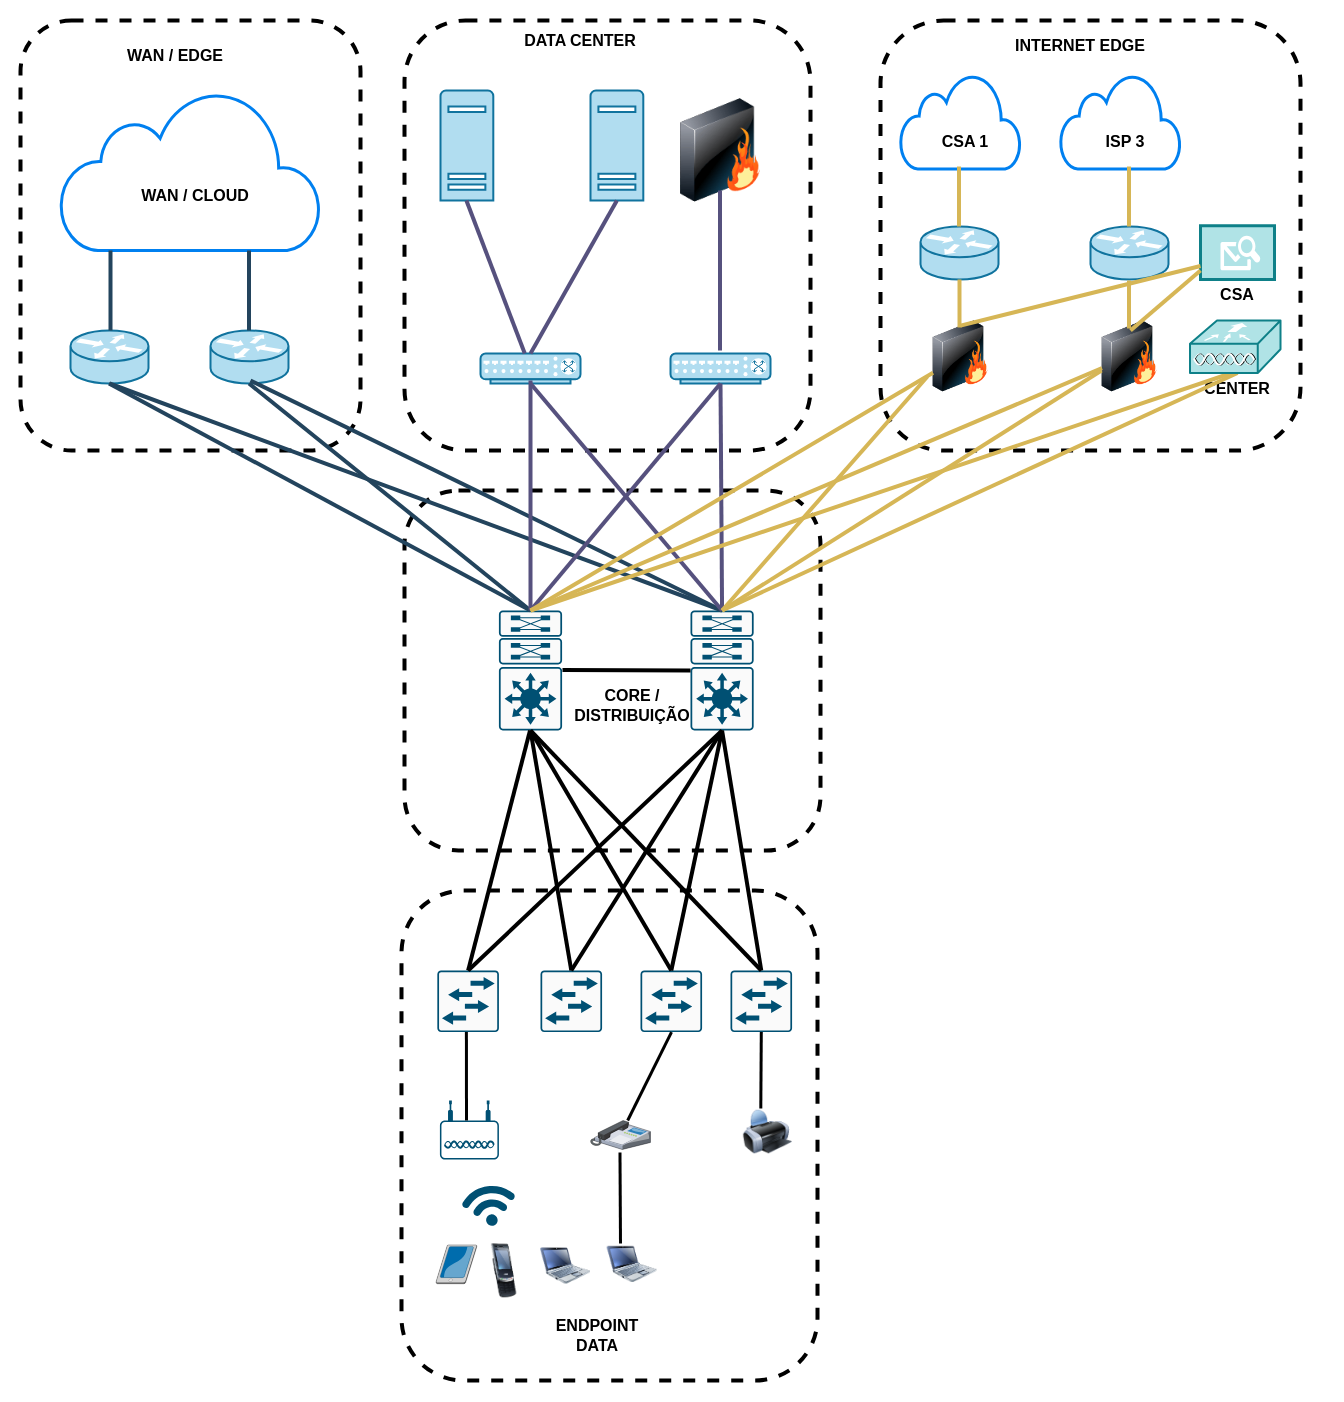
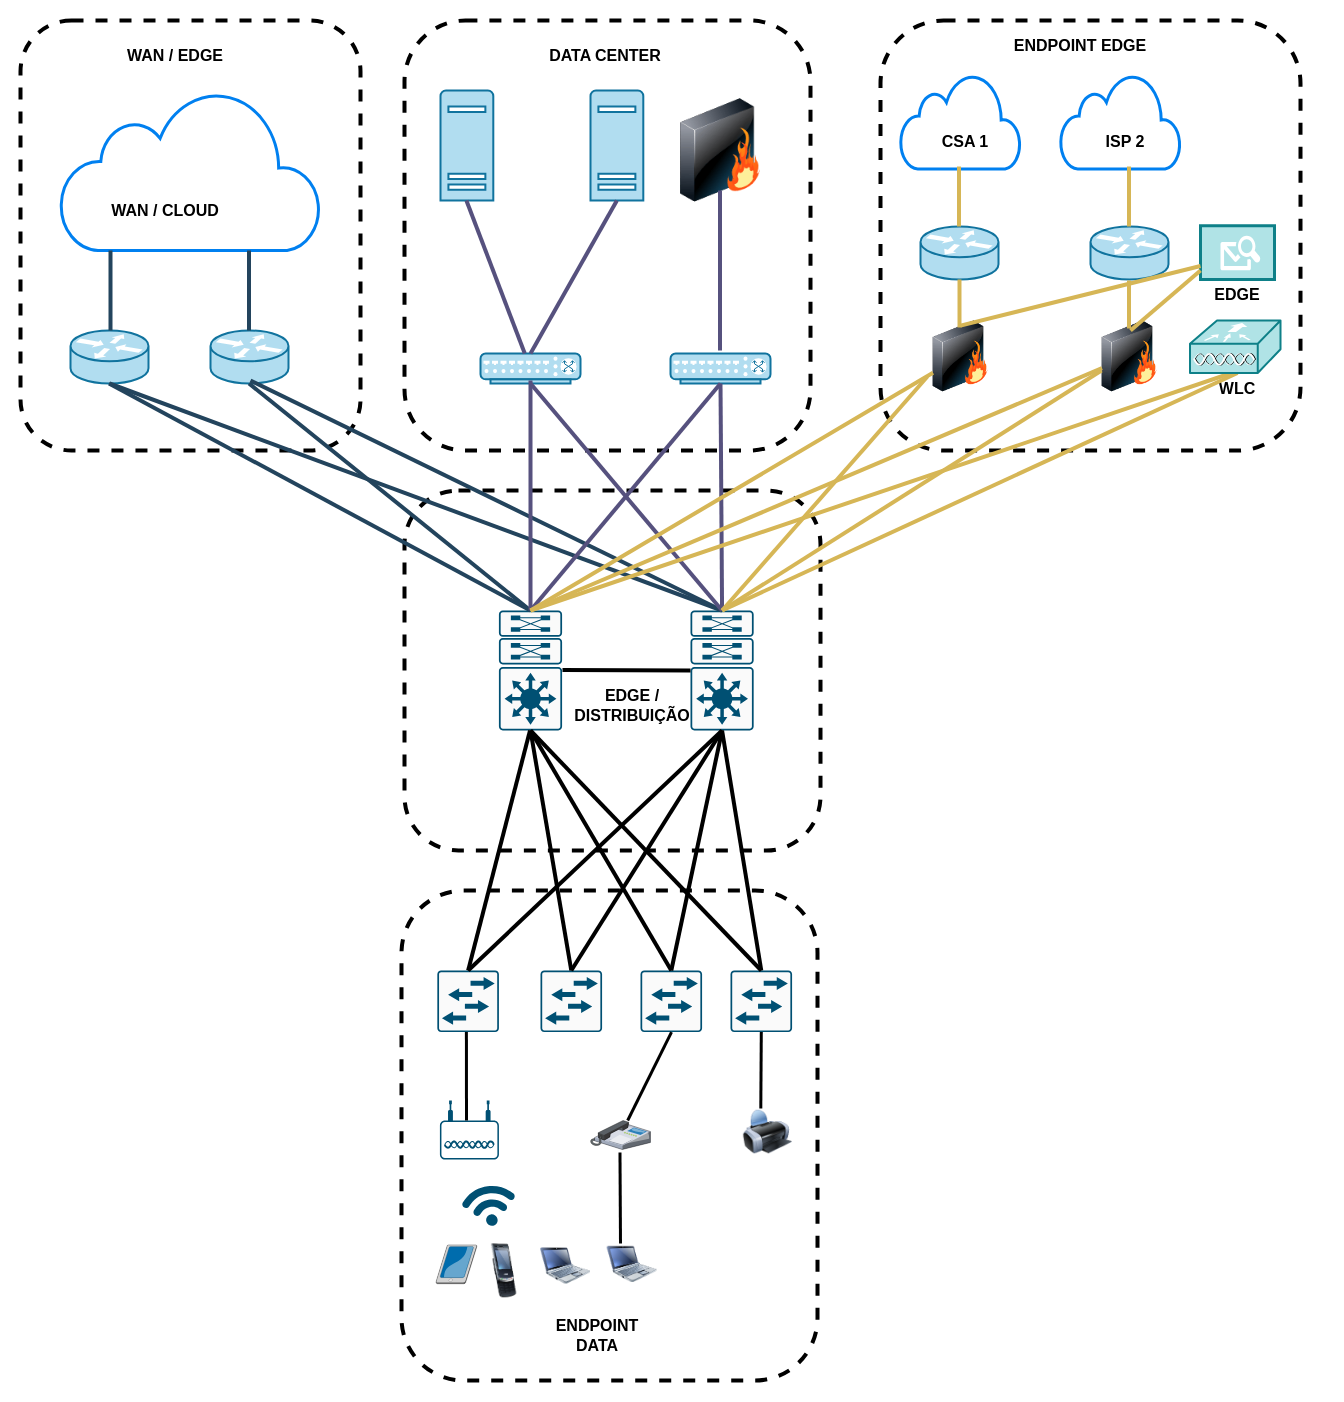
- <mxCell id="22" value="DATA CENTER" style="text;html=1;strokeColor=none;fillColor=none;align=center;verticalAlign=middle;whiteSpace=wrap;rounded=0;fontSize=16;fontStyle=1" vertex="1" parent="1"><mxGeometry x="495" y="25" width="170" height="30" as="geometry" /></mxCell>
+ <mxCell id="22" value="DATA CENTER" style="text;html=1;strokeColor=none;fillColor=none;align=center;verticalAlign=middle;whiteSpace=wrap;rounded=0;fontSize=16;fontStyle=1" vertex="1" parent="1"><mxGeometry x="520" y="40" width="170" height="30" as="geometry" /></mxCell>
- <mxCell id="34" value="INTERNET EDGE" style="text;html=1;strokeColor=none;fillColor=none;align=center;verticalAlign=middle;whiteSpace=wrap;rounded=0;fontSize=16;fontStyle=1" vertex="1" parent="1"><mxGeometry x="995" y="30" width="170" height="30" as="geometry" /></mxCell>
+ <mxCell id="34" value="ENDPOINT EDGE" style="text;html=1;strokeColor=none;fillColor=none;align=center;verticalAlign=middle;whiteSpace=wrap;rounded=0;fontSize=16;fontStyle=1" vertex="1" parent="1"><mxGeometry x="995" y="30" width="170" height="30" as="geometry" /></mxCell>
- <mxCell id="26" value="ISP 3" style="text;html=1;strokeColor=none;fillColor=none;align=center;verticalAlign=middle;whiteSpace=wrap;rounded=0;fontSize=16;fontStyle=1" vertex="1" parent="1"><mxGeometry x="1040" y="126" width="170" height="30" as="geometry" /></mxCell>
+ <mxCell id="26" value="ISP 2" style="text;html=1;strokeColor=none;fillColor=none;align=center;verticalAlign=middle;whiteSpace=wrap;rounded=0;fontSize=16;fontStyle=1" vertex="1" parent="1"><mxGeometry x="1040" y="126" width="170" height="30" as="geometry" /></mxCell>
- <mxCell id="15" value="WAN / CLOUD" style="text;html=1;strokeColor=none;fillColor=none;align=center;verticalAlign=middle;whiteSpace=wrap;rounded=0;fontSize=16;fontStyle=1" vertex="1" parent="1"><mxGeometry x="110" y="180" width="170" height="30" as="geometry" /></mxCell>
+ <mxCell id="15" value="WAN / CLOUD" style="text;html=1;strokeColor=none;fillColor=none;align=center;verticalAlign=middle;whiteSpace=wrap;rounded=0;fontSize=16;fontStyle=1" vertex="1" parent="1"><mxGeometry x="80" y="195" width="170" height="30" as="geometry" /></mxCell>
- <mxCell id="33" value="CSA" style="text;html=1;strokeColor=none;fillColor=none;align=center;verticalAlign=middle;whiteSpace=wrap;rounded=0;fontSize=16;fontStyle=1" vertex="1" parent="1"><mxGeometry x="1152" y="279" width="170" height="30" as="geometry" /></mxCell>
+ <mxCell id="33" value="EDGE" style="text;html=1;strokeColor=none;fillColor=none;align=center;verticalAlign=middle;whiteSpace=wrap;rounded=0;fontSize=16;fontStyle=1" vertex="1" parent="1"><mxGeometry x="1152" y="279" width="170" height="30" as="geometry" /></mxCell>
- <mxCell id="32" value="CENTER" style="text;html=1;strokeColor=none;fillColor=none;align=center;verticalAlign=middle;whiteSpace=wrap;rounded=0;fontSize=16;fontStyle=1" vertex="1" parent="1"><mxGeometry x="1152" y="372.5" width="170" height="30" as="geometry" /></mxCell>
+ <mxCell id="32" value="WLC" style="text;html=1;strokeColor=none;fillColor=none;align=center;verticalAlign=middle;whiteSpace=wrap;rounded=0;fontSize=16;fontStyle=1" vertex="1" parent="1"><mxGeometry x="1152" y="372.5" width="170" height="30" as="geometry" /></mxCell>
- <mxCell id="58" value="CORE / DISTRIBUIÇÃO" style="text;html=1;strokeColor=none;fillColor=none;align=center;verticalAlign=middle;whiteSpace=wrap;rounded=0;fontSize=16;fontStyle=1" vertex="1" parent="1"><mxGeometry x="561.58" y="690" width="140" height="30" as="geometry" /></mxCell>
+ <mxCell id="58" value="EDGE / DISTRIBUIÇÃO" style="text;html=1;strokeColor=none;fillColor=none;align=center;verticalAlign=middle;whiteSpace=wrap;rounded=0;fontSize=16;fontStyle=1" vertex="1" parent="1"><mxGeometry x="561.58" y="690" width="140" height="30" as="geometry" /></mxCell>
